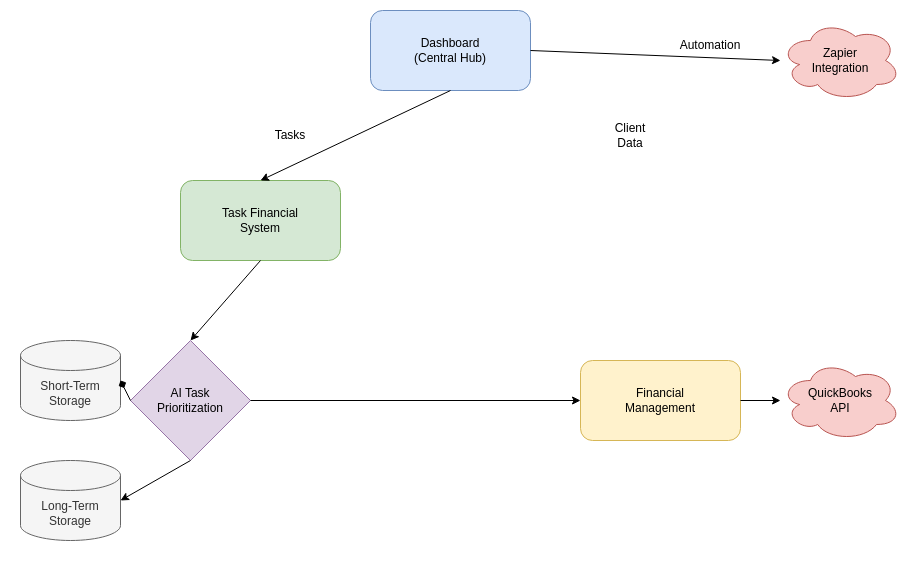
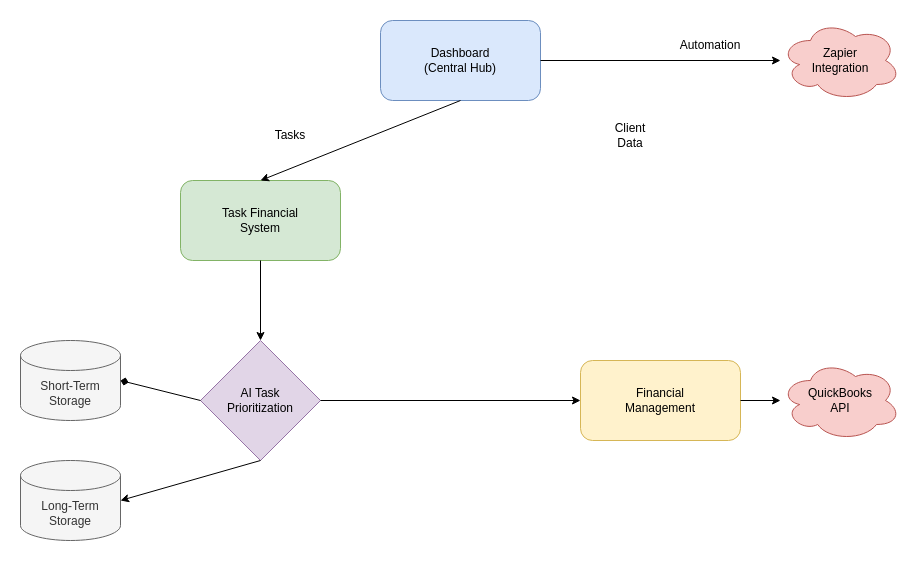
- <mxCell id="2" value="Dashboard&#10;(Central Hub)" style="rounded=1;whiteSpace=wrap;html=1;fillColor=#dae8fc;strokeColor=#6c8ebf;" vertex="1" parent="1"><mxGeometry x="370" y="10" width="160" height="80" as="geometry" /></mxCell>
+ <mxCell id="2" value="Dashboard&#10;(Central Hub)" style="rounded=1;whiteSpace=wrap;html=1;fillColor=#dae8fc;strokeColor=#6c8ebf;" vertex="1" parent="1"><mxGeometry x="380" y="20" width="160" height="80" as="geometry" /></mxCell>
- <mxCell id="4" value="AI Task&#10;Prioritization" style="rhombus;whiteSpace=wrap;html=1;fillColor=#e1d5e7;strokeColor=#9673a6;" vertex="1" parent="1"><mxGeometry x="130" y="340" width="120" height="120" as="geometry" /></mxCell>
+ <mxCell id="4" value="AI Task&#10;Prioritization" style="rhombus;whiteSpace=wrap;html=1;fillColor=#e1d5e7;strokeColor=#9673a6;" vertex="1" parent="1"><mxGeometry x="200" y="340" width="120" height="120" as="geometry" /></mxCell>
